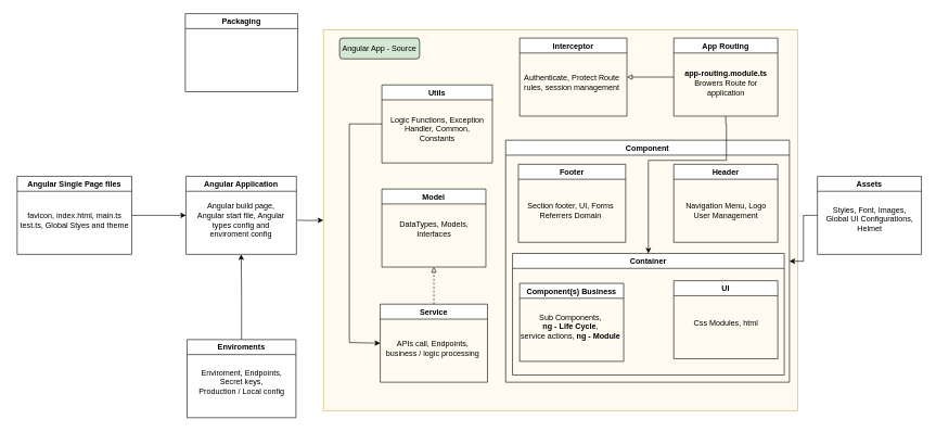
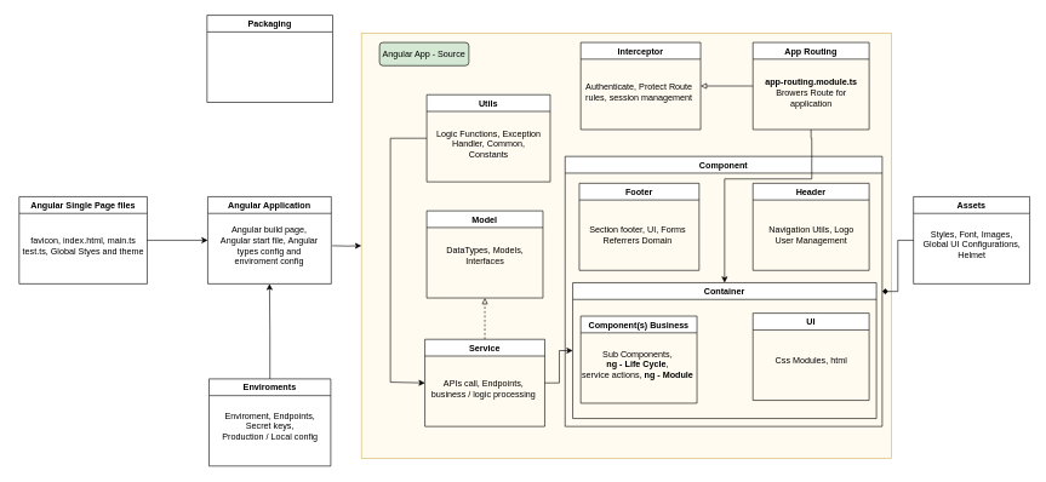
- <mxCell id="10" value="Navigation Menu, Logo&lt;br&gt;User Management" style="text;html=1;align=center;verticalAlign=middle;resizable=0;points=[];autosize=1;strokeColor=none;fillColor=none;" parent="9" vertex="1"><mxGeometry x="5" y="51" width="150" height="40" as="geometry" /></mxCell>
+ <mxCell id="10" value="Navigation Utils, Logo&lt;br&gt;User Management" style="text;html=1;align=center;verticalAlign=middle;resizable=0;points=[];autosize=1;strokeColor=none;fillColor=none;" parent="9" vertex="1"><mxGeometry x="5" y="51" width="150" height="40" as="geometry" /></mxCell>
- <mxCell id="14" style="edgeStyle=orthogonalEdgeStyle;rounded=0;orthogonalLoop=1;jettySize=auto;html=1;entryX=1;entryY=0.5;entryDx=0;entryDy=0;" parent="1" source="15" target="4" edge="1"><mxGeometry relative="1" as="geometry" /></mxCell>
+ <mxCell id="14" style="edgeStyle=orthogonalEdgeStyle;rounded=0;orthogonalLoop=1;jettySize=auto;html=1;entryX=1;entryY=0.5;entryDx=0;entryDy=0;endArrow=diamond;" parent="1" source="15" target="4" edge="1"><mxGeometry relative="1" as="geometry" /></mxCell>
+ <mxCell id="17" style="edgeStyle=orthogonalEdgeStyle;rounded=0;orthogonalLoop=1;jettySize=auto;html=1;entryX=0;entryY=0.5;entryDx=0;entryDy=0;" parent="1" source="19" target="3" edge="1"><mxGeometry relative="1" as="geometry" /></mxCell>
